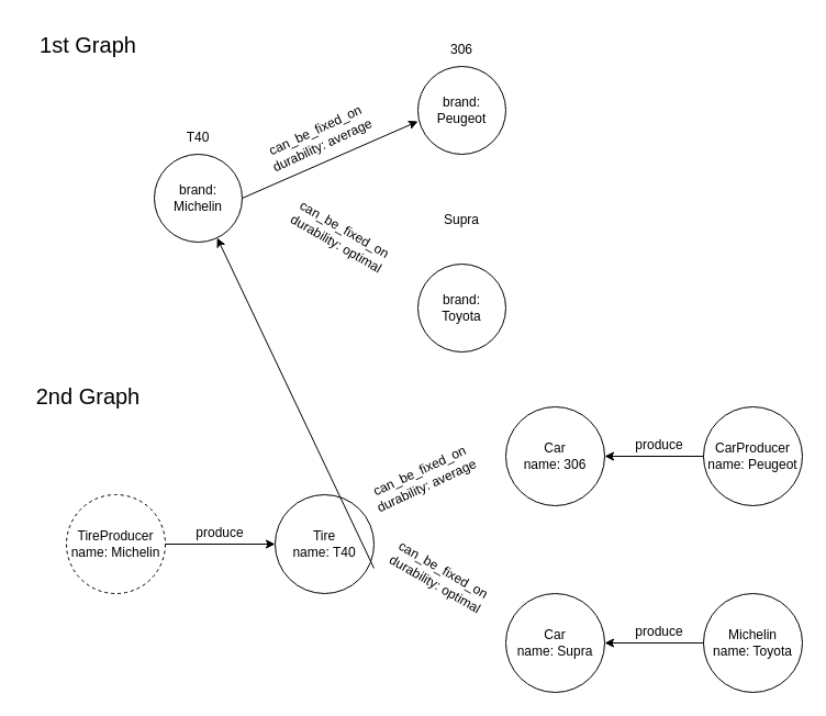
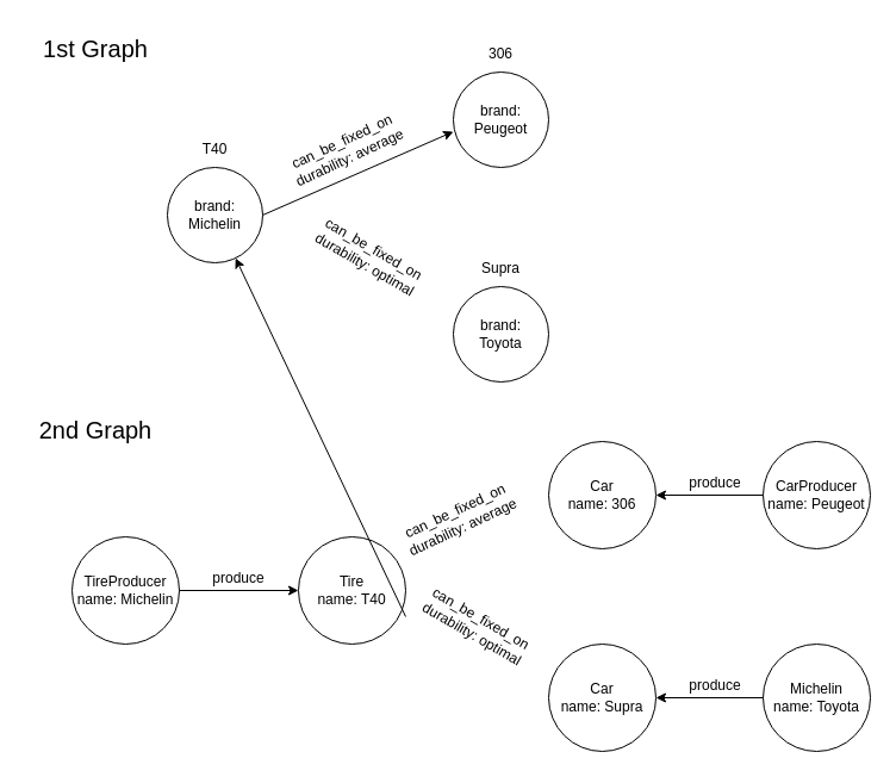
- <mxCell id="9" value="Supra" style="text;html=1;strokeColor=none;fillColor=none;align=center;verticalAlign=middle;whiteSpace=wrap;rounded=0;" vertex="1" parent="1"><mxGeometry x="390" y="185" width="60" height="30" as="geometry" /></mxCell>
+ <mxCell id="9" value="Supra" style="text;html=1;strokeColor=none;fillColor=none;align=center;verticalAlign=middle;whiteSpace=wrap;rounded=0;" vertex="1" parent="1"><mxGeometry x="390" y="210" width="60" height="30" as="geometry" /></mxCell>
- <mxCell id="13" value="TireProducer&lt;br&gt;name: Michelin" style="ellipse;whiteSpace=wrap;html=1;aspect=fixed;dashed=1;" vertex="1" parent="1"><mxGeometry x="60" y="450" width="90" height="90" as="geometry" /></mxCell>
+ <mxCell id="13" value="TireProducer&lt;br&gt;name: Michelin" style="ellipse;whiteSpace=wrap;html=1;aspect=fixed;" vertex="1" parent="1"><mxGeometry x="60" y="450" width="90" height="90" as="geometry" /></mxCell>
